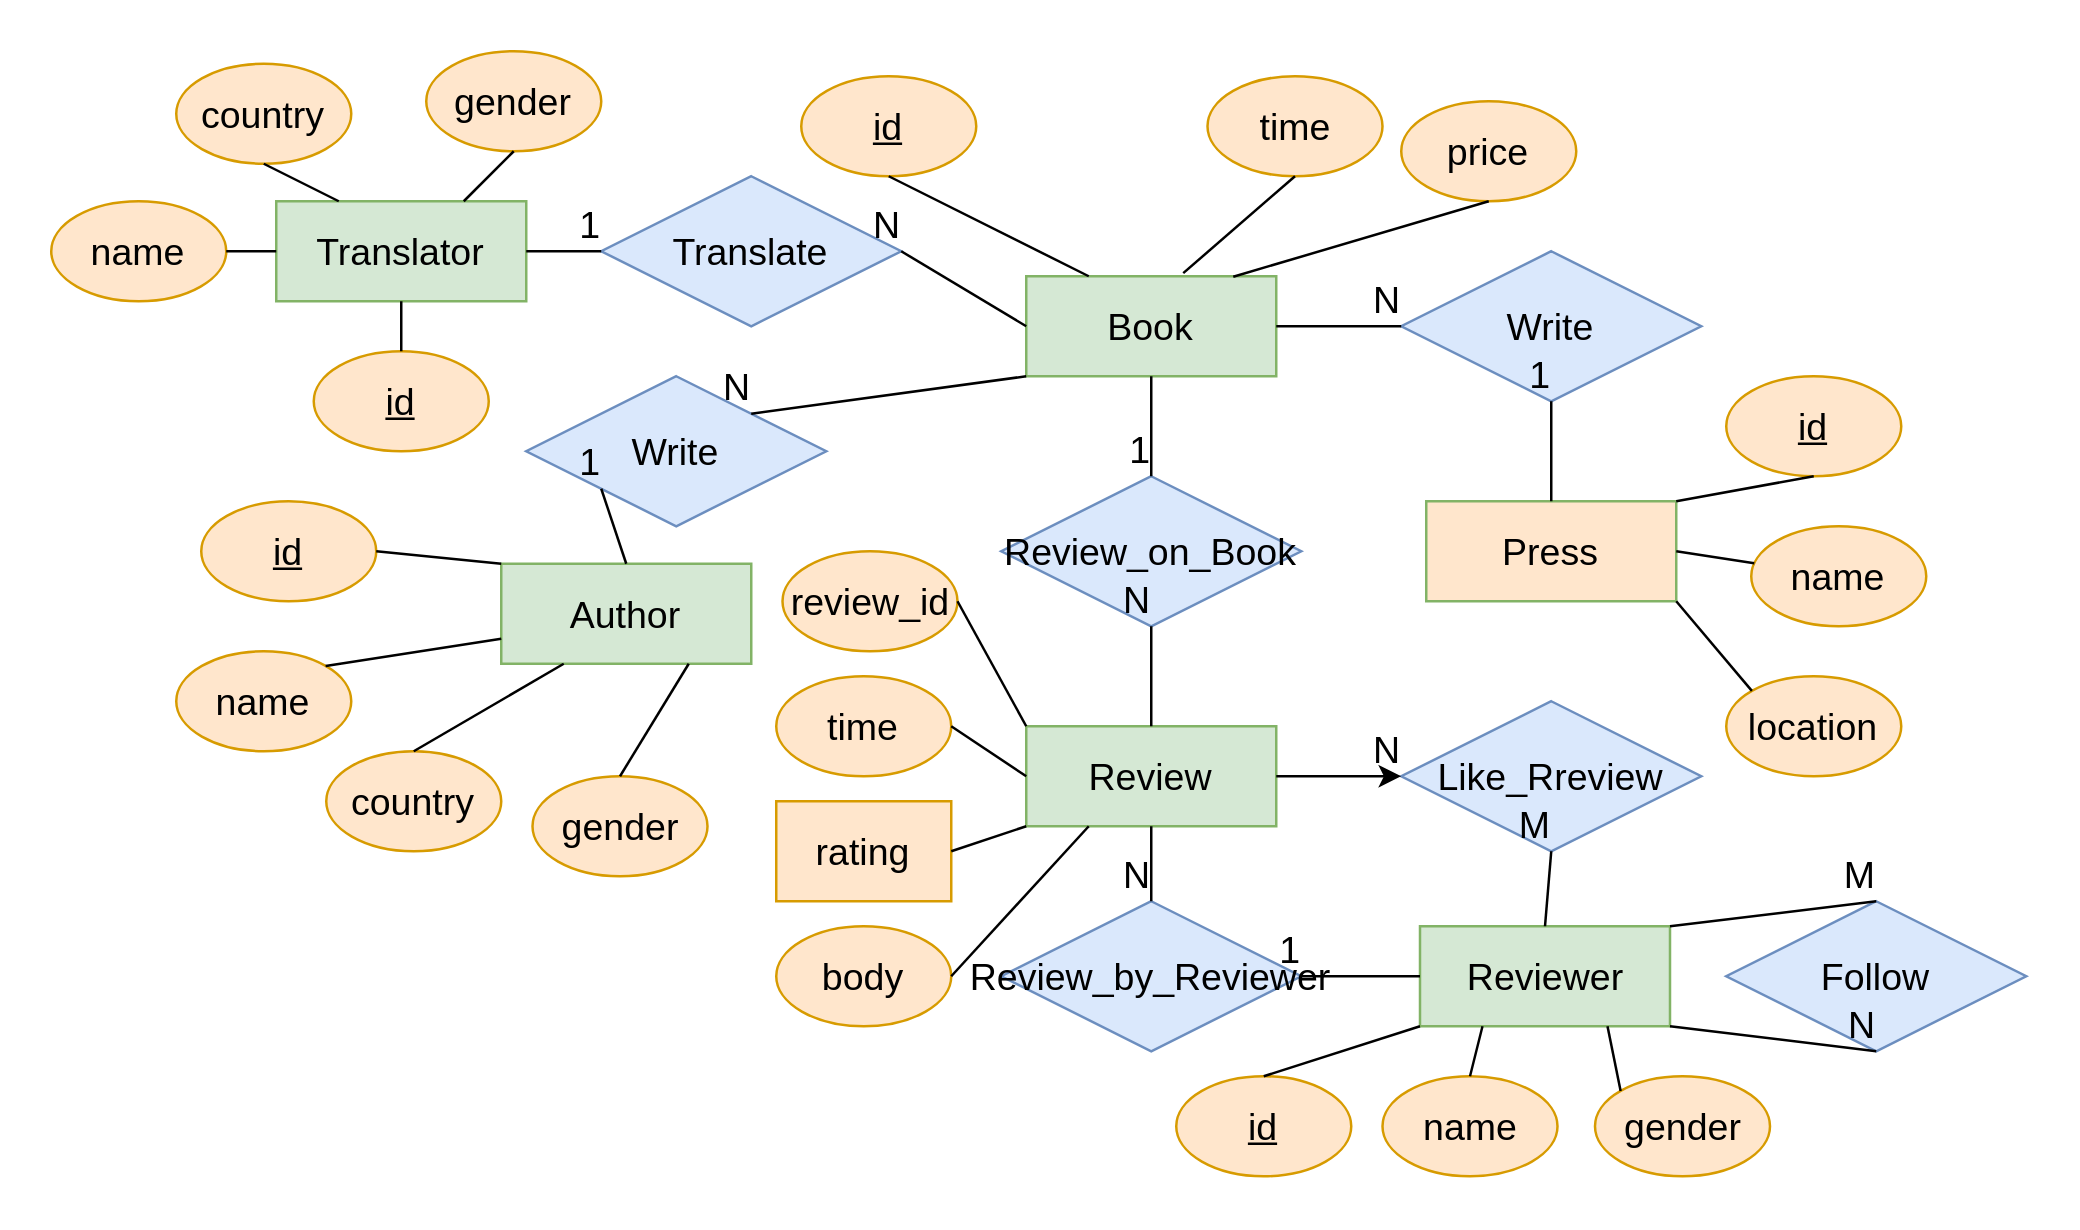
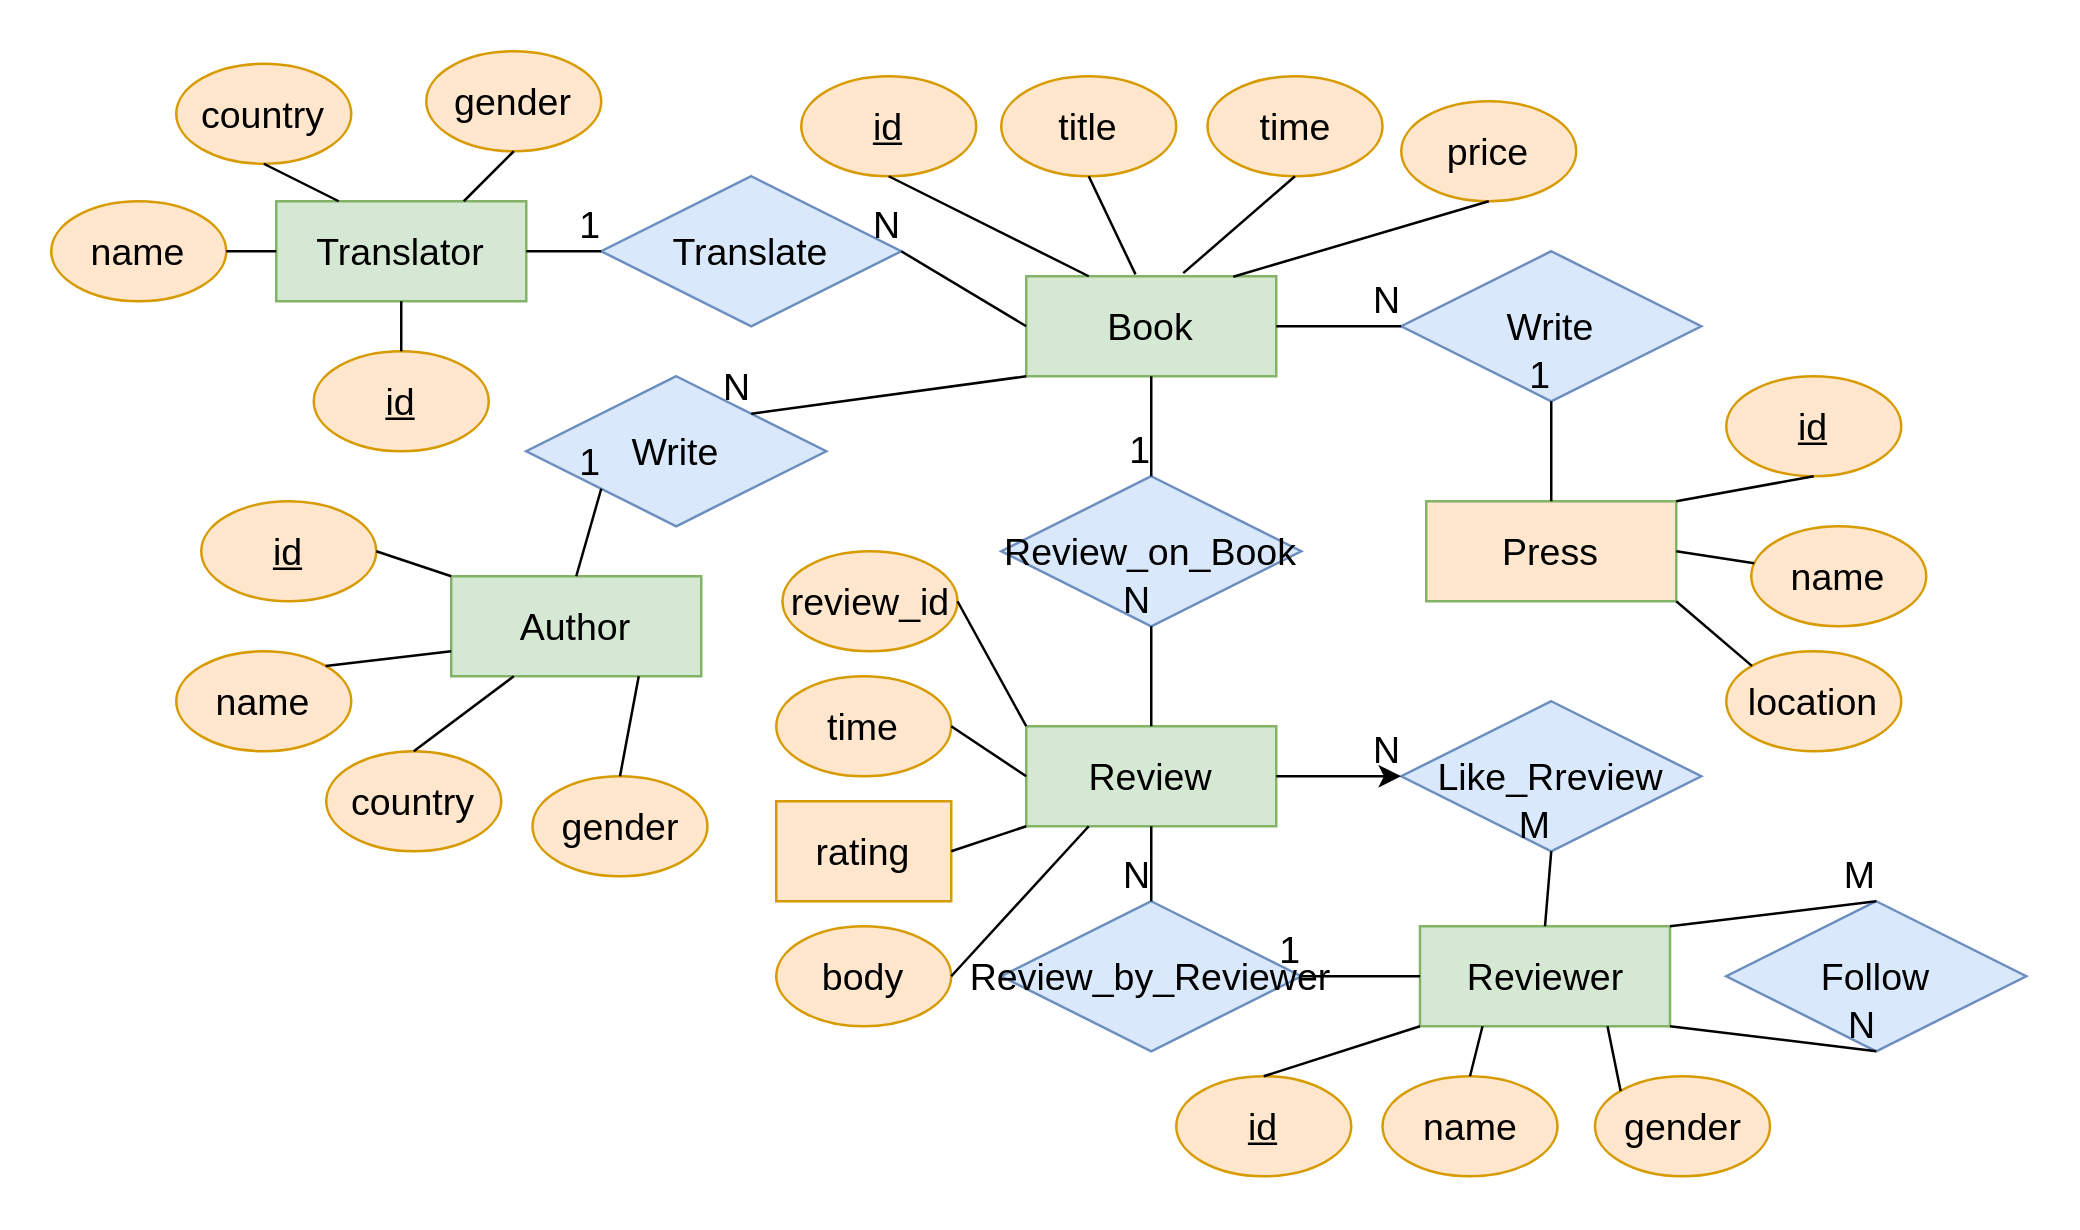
+ <mxCell id="3" value="title" style="ellipse;whiteSpace=wrap;html=1;align=center;spacingTop=0;fontSize=15;labelBackgroundColor=none;fillColor=#ffe6cc;strokeColor=#d79b00;gradientColor=none;" vertex="1" parent="1"><mxGeometry x="400" y="30" width="70" height="40" as="geometry" /></mxCell>
+ <mxCell id="8" value="" style="endArrow=none;html=1;rounded=0;entryX=0.5;entryY=1;entryDx=0;entryDy=0;exitX=0.437;exitY=-0.019;exitDx=0;exitDy=0;exitPerimeter=0;spacingTop=0;fontSize=15;" edge="1" parent="1" source="2" target="3"><mxGeometry width="50" height="50" relative="1" as="geometry"><mxPoint x="355" y="110" as="sourcePoint" /><mxPoint x="245" y="60" as="targetPoint" /></mxGeometry></mxCell>
- <mxCell id="15" value="Author" style="whiteSpace=wrap;html=1;align=center;spacingTop=0;fontSize=15;fillColor=#d5e8d4;strokeColor=#82b366;" vertex="1" parent="1"><mxGeometry x="200" y="225" width="100" height="40" as="geometry" /></mxCell>
+ <mxCell id="15" value="Author" style="whiteSpace=wrap;html=1;align=center;spacingTop=0;fontSize=15;fillColor=#d5e8d4;strokeColor=#82b366;" vertex="1" parent="1"><mxGeometry x="180" y="230" width="100" height="40" as="geometry" /></mxCell>
- <mxCell id="14" value="location" style="ellipse;whiteSpace=wrap;html=1;align=center;spacingTop=0;fontSize=15;fillColor=#ffe6cc;strokeColor=#d79b00;gradientColor=none;labelBackgroundColor=none;" vertex="1" parent="1"><mxGeometry x="690" y="270" width="70" height="40" as="geometry" /></mxCell>
+ <mxCell id="14" value="location" style="ellipse;whiteSpace=wrap;html=1;align=center;spacingTop=0;fontSize=15;fillColor=#ffe6cc;strokeColor=#d79b00;gradientColor=none;labelBackgroundColor=none;" vertex="1" parent="1"><mxGeometry x="690" y="260" width="70" height="40" as="geometry" /></mxCell>
